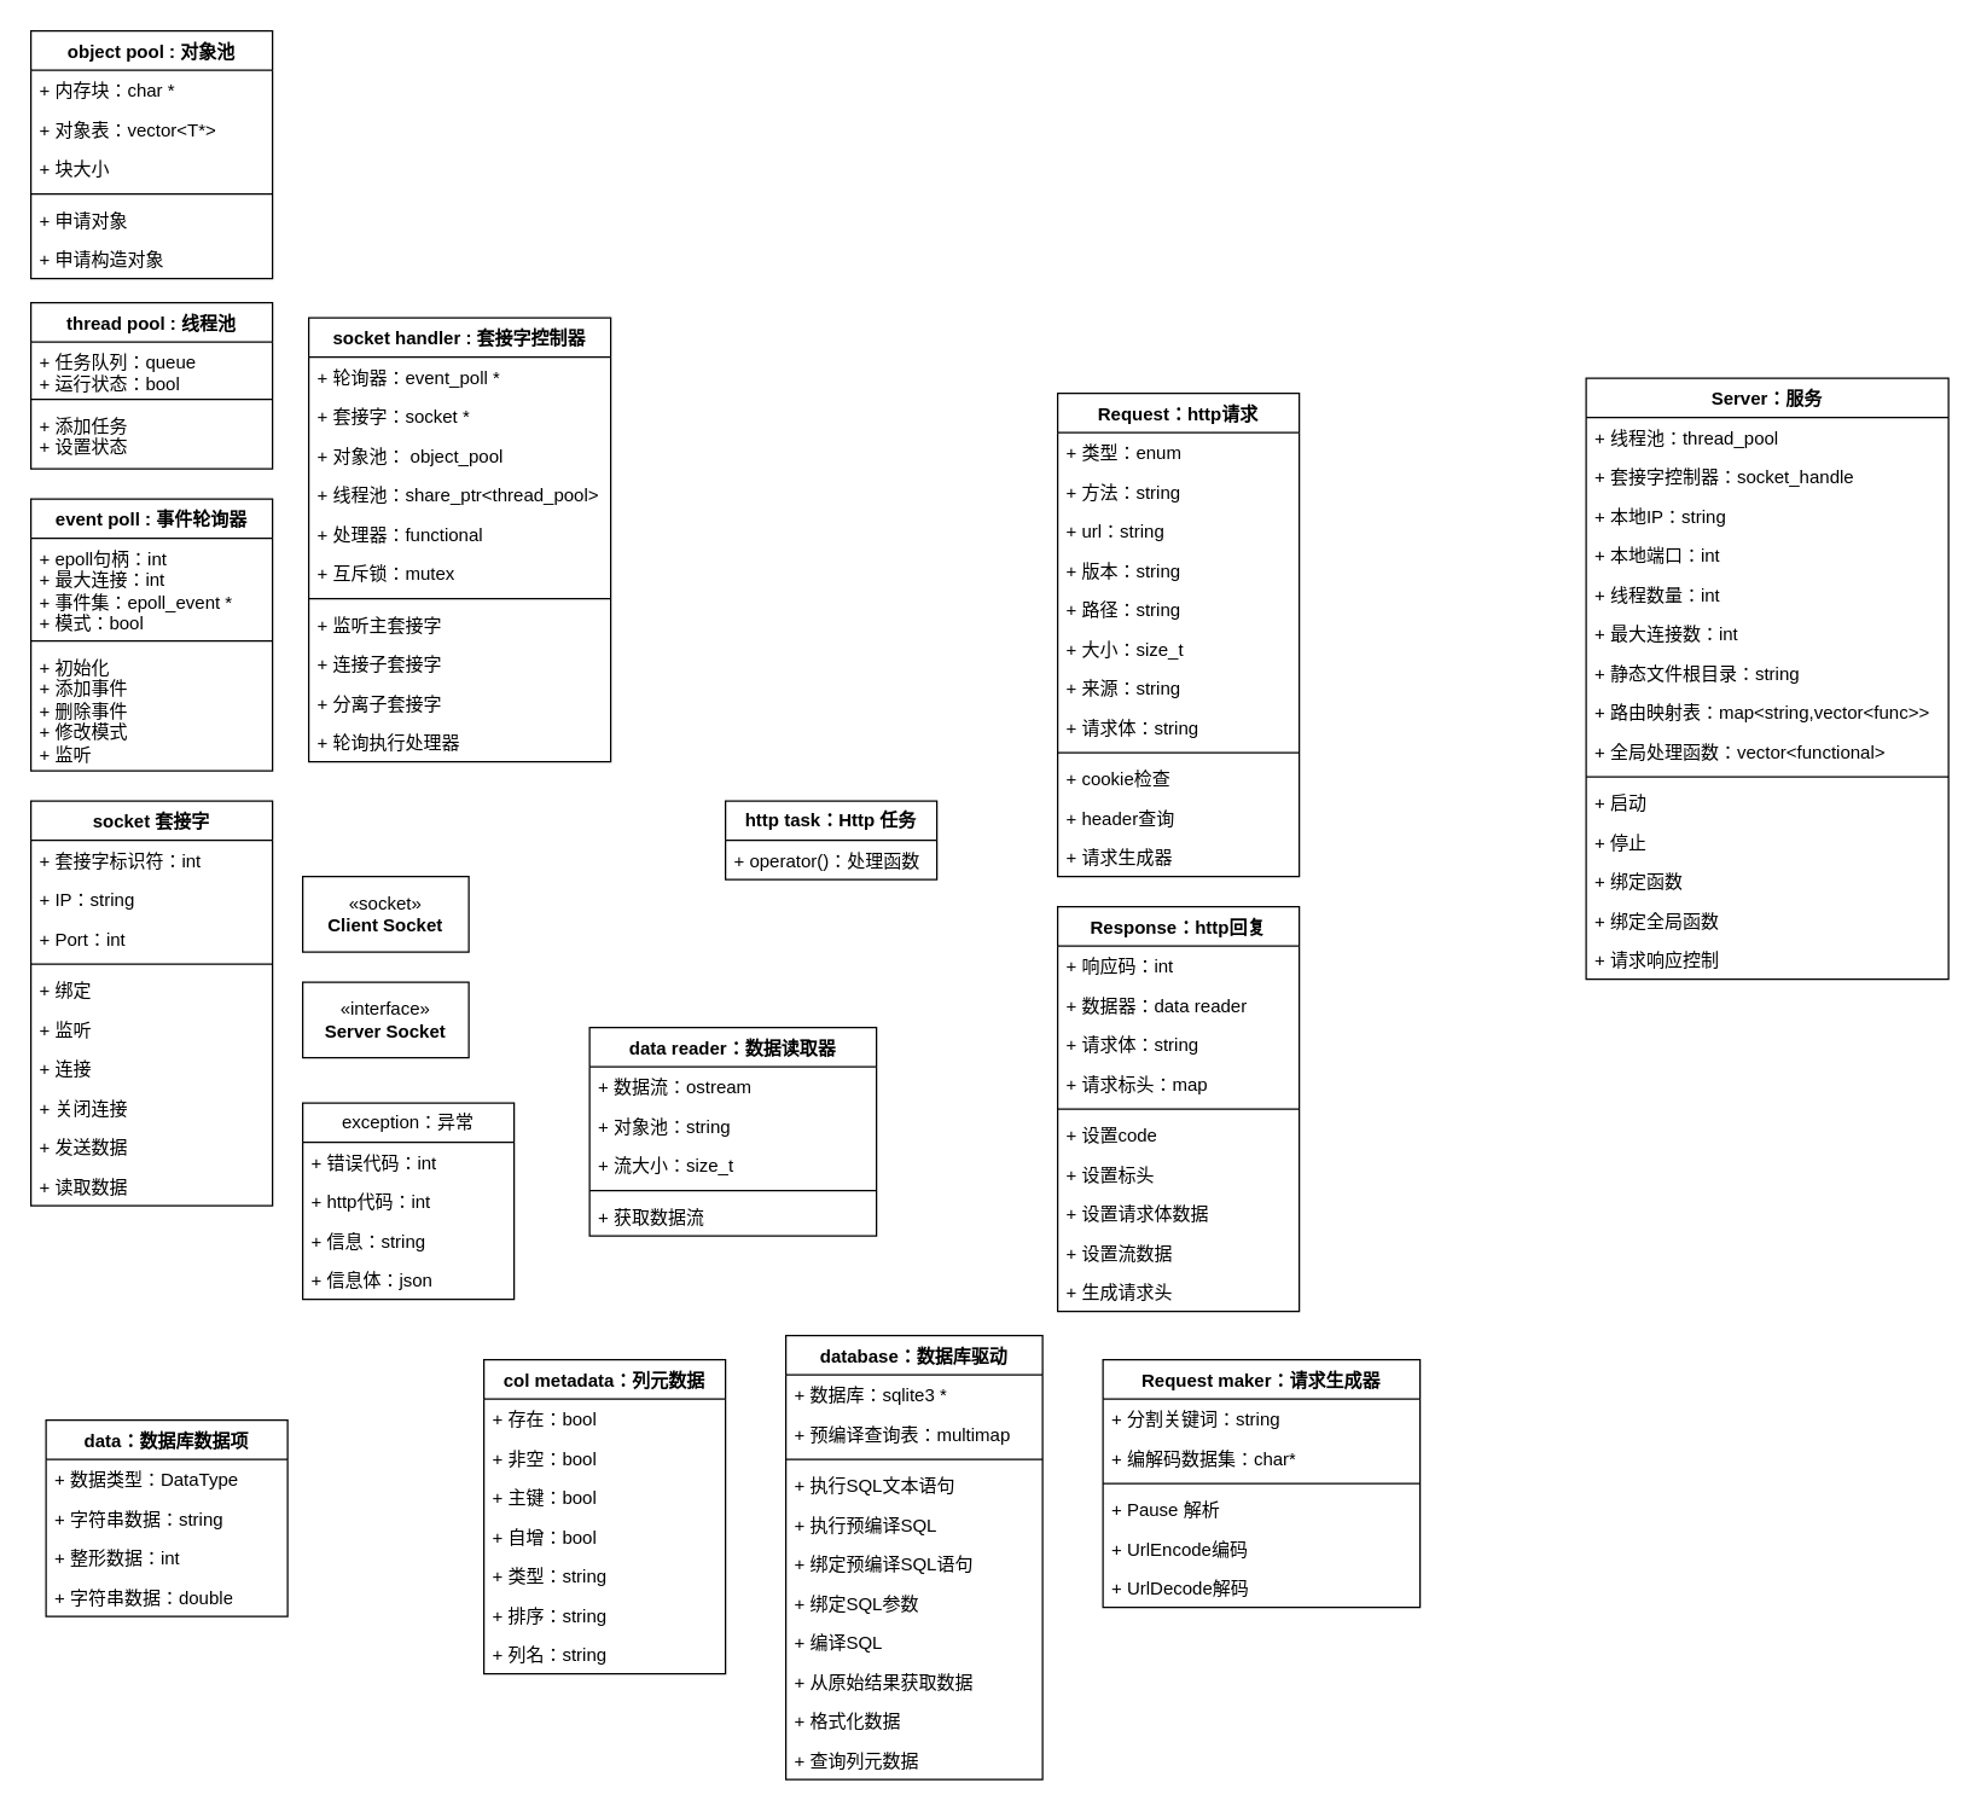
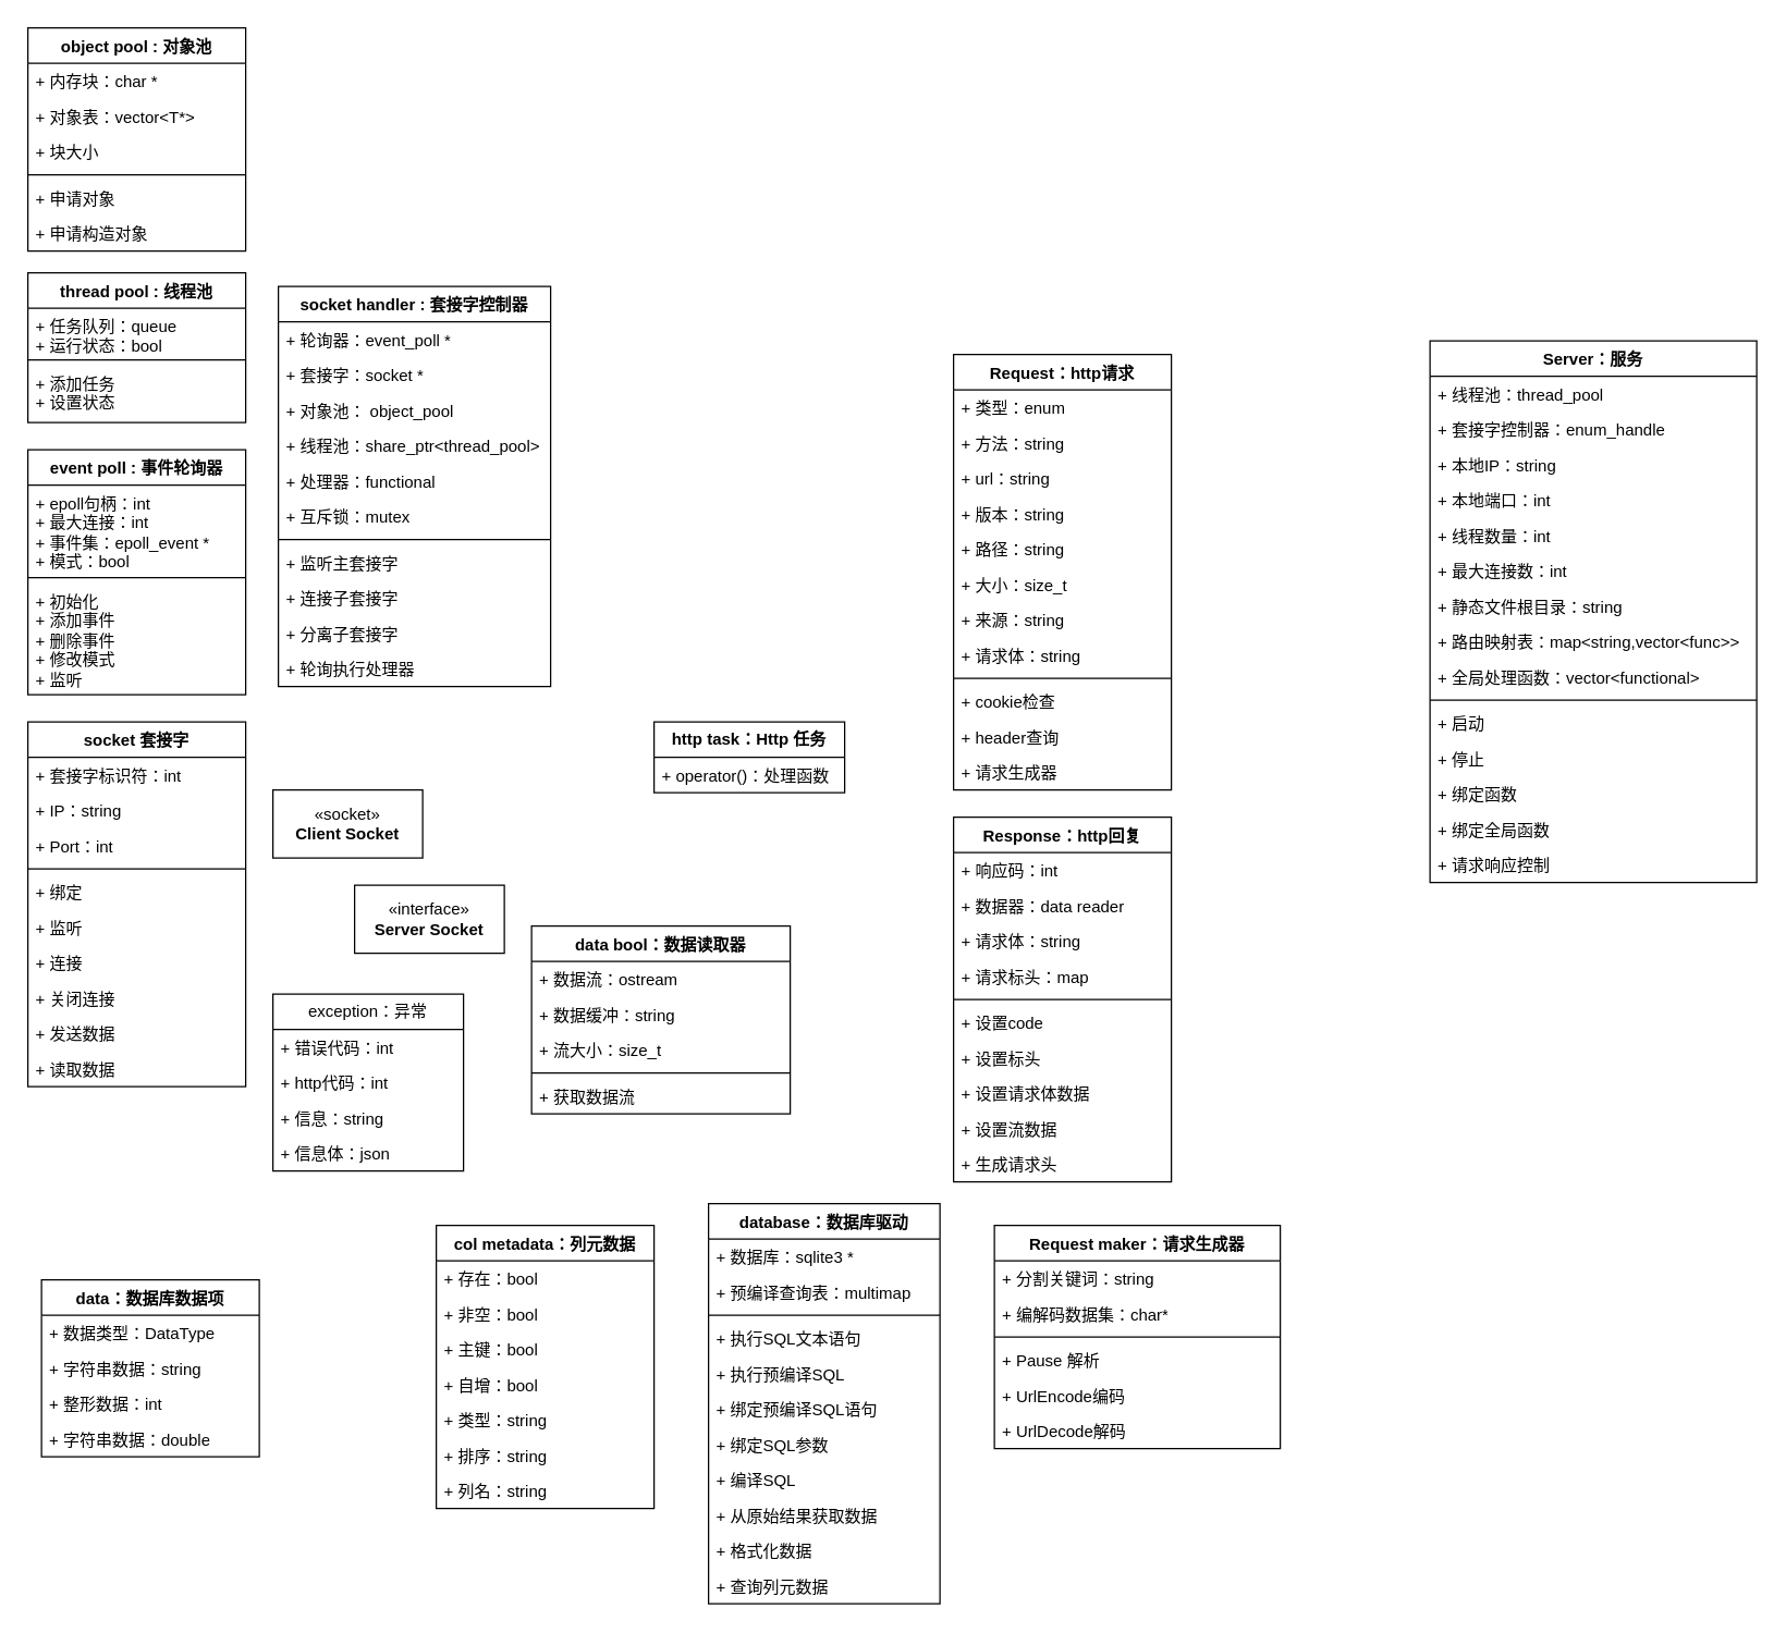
- <mxCell id="113" value="+ 套接字控制器：socket_handle" style="text;strokeColor=none;fillColor=none;align=left;verticalAlign=top;spacingLeft=4;spacingRight=4;overflow=hidden;rotatable=0;points=[[0,0.5],[1,0.5]];portConstraint=eastwest;whiteSpace=wrap;html=1;" vertex="1" parent="111"><mxGeometry y="52" width="240" height="26" as="geometry" /></mxCell>
+ <mxCell id="113" value="+ 套接字控制器：enum_handle" style="text;strokeColor=none;fillColor=none;align=left;verticalAlign=top;spacingLeft=4;spacingRight=4;overflow=hidden;rotatable=0;points=[[0,0.5],[1,0.5]];portConstraint=eastwest;whiteSpace=wrap;html=1;" vertex="1" parent="111"><mxGeometry y="52" width="240" height="26" as="geometry" /></mxCell>
- <mxCell id="33" value="«interface»&lt;br&gt;&lt;b&gt;Server Socket&lt;/b&gt;" style="html=1;whiteSpace=wrap;" vertex="1" parent="1"><mxGeometry x="200" y="650" width="110" height="50" as="geometry" /></mxCell>
+ <mxCell id="33" value="«interface»&lt;br&gt;&lt;b&gt;Server Socket&lt;/b&gt;" style="html=1;whiteSpace=wrap;" vertex="1" parent="1"><mxGeometry x="260" y="650" width="110" height="50" as="geometry" /></mxCell>
- <mxCell id="49" value="data reader：数据读取器" style="swimlane;fontStyle=1;align=center;verticalAlign=top;childLayout=stackLayout;horizontal=1;startSize=26;horizontalStack=0;resizeParent=1;resizeParentMax=0;resizeLast=0;collapsible=1;marginBottom=0;whiteSpace=wrap;html=1;" vertex="1" parent="1"><mxGeometry x="390" y="680" width="190" height="138" as="geometry" /></mxCell>
+ <mxCell id="49" value="data bool：数据读取器" style="swimlane;fontStyle=1;align=center;verticalAlign=top;childLayout=stackLayout;horizontal=1;startSize=26;horizontalStack=0;resizeParent=1;resizeParentMax=0;resizeLast=0;collapsible=1;marginBottom=0;whiteSpace=wrap;html=1;" vertex="1" parent="1"><mxGeometry x="390" y="680" width="190" height="138" as="geometry" /></mxCell>
- <mxCell id="51" value="+ 对象池：string" style="text;strokeColor=none;fillColor=none;align=left;verticalAlign=top;spacingLeft=4;spacingRight=4;overflow=hidden;rotatable=0;points=[[0,0.5],[1,0.5]];portConstraint=eastwest;whiteSpace=wrap;html=1;" vertex="1" parent="49"><mxGeometry y="52" width="190" height="26" as="geometry" /></mxCell>
+ <mxCell id="51" value="+ 数据缓冲：string" style="text;strokeColor=none;fillColor=none;align=left;verticalAlign=top;spacingLeft=4;spacingRight=4;overflow=hidden;rotatable=0;points=[[0,0.5],[1,0.5]];portConstraint=eastwest;whiteSpace=wrap;html=1;" vertex="1" parent="49"><mxGeometry y="52" width="190" height="26" as="geometry" /></mxCell>
